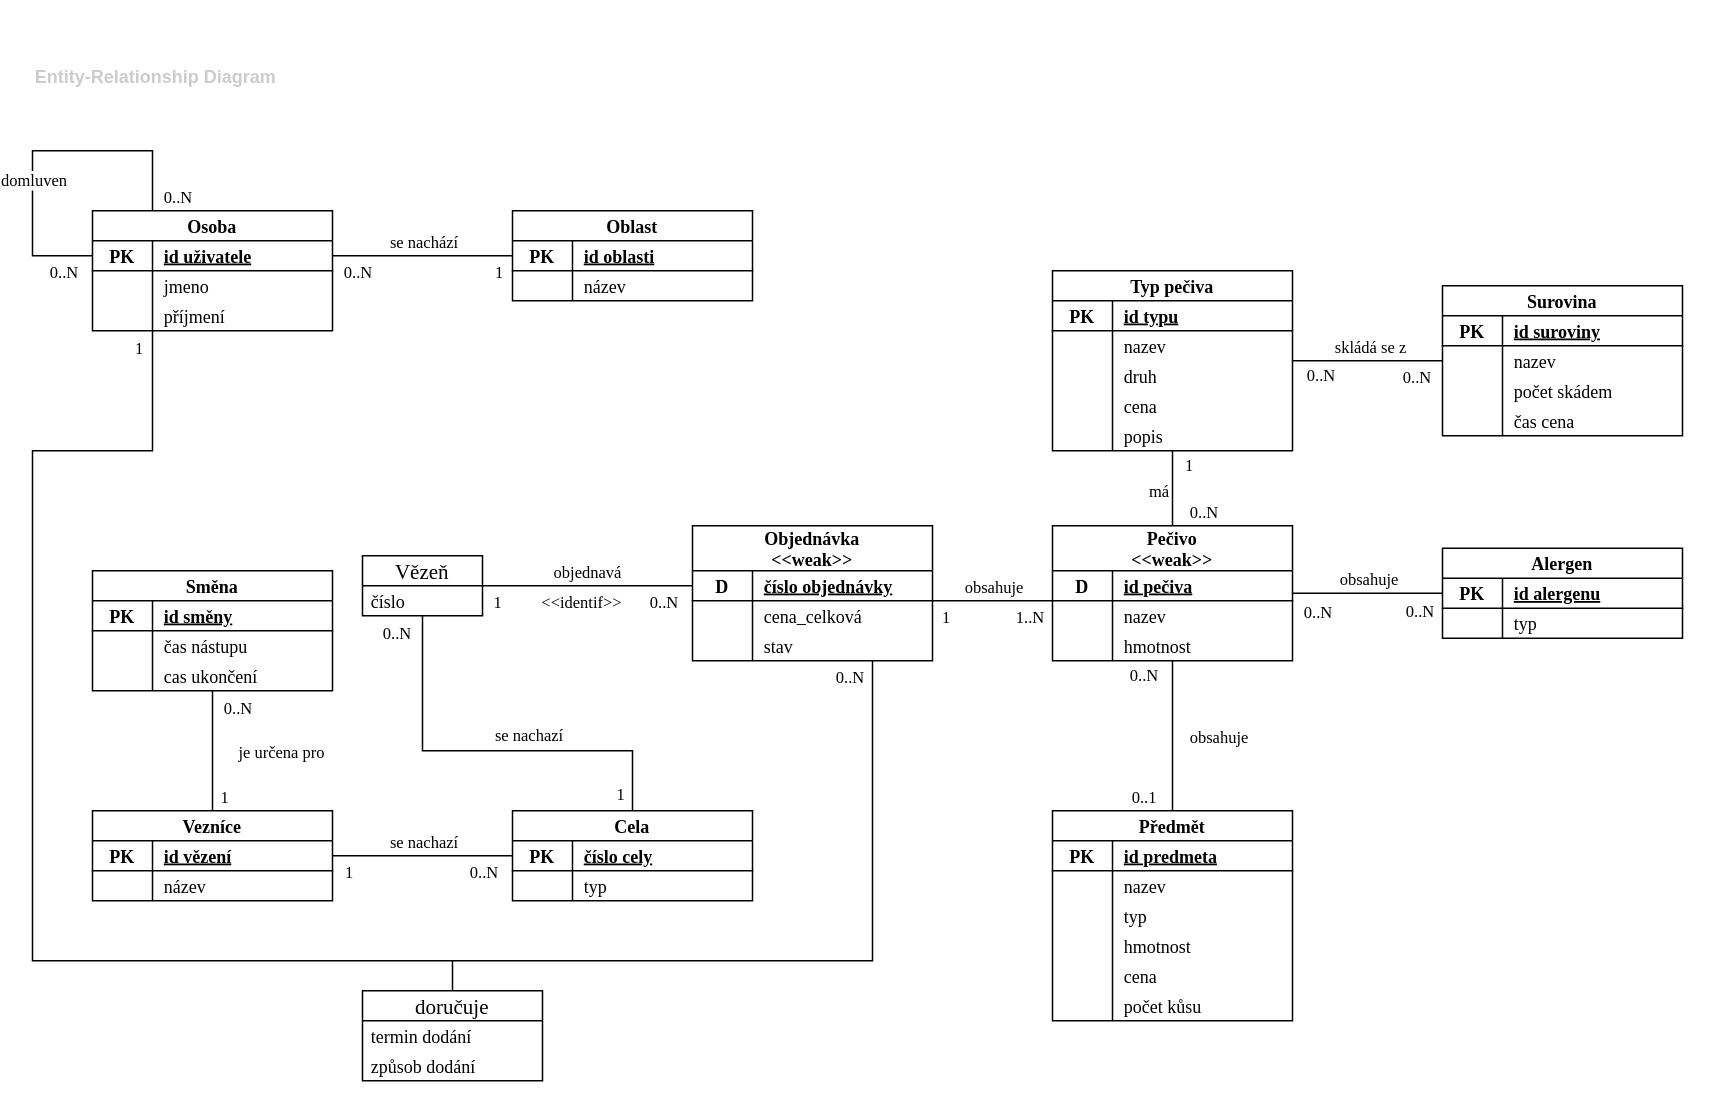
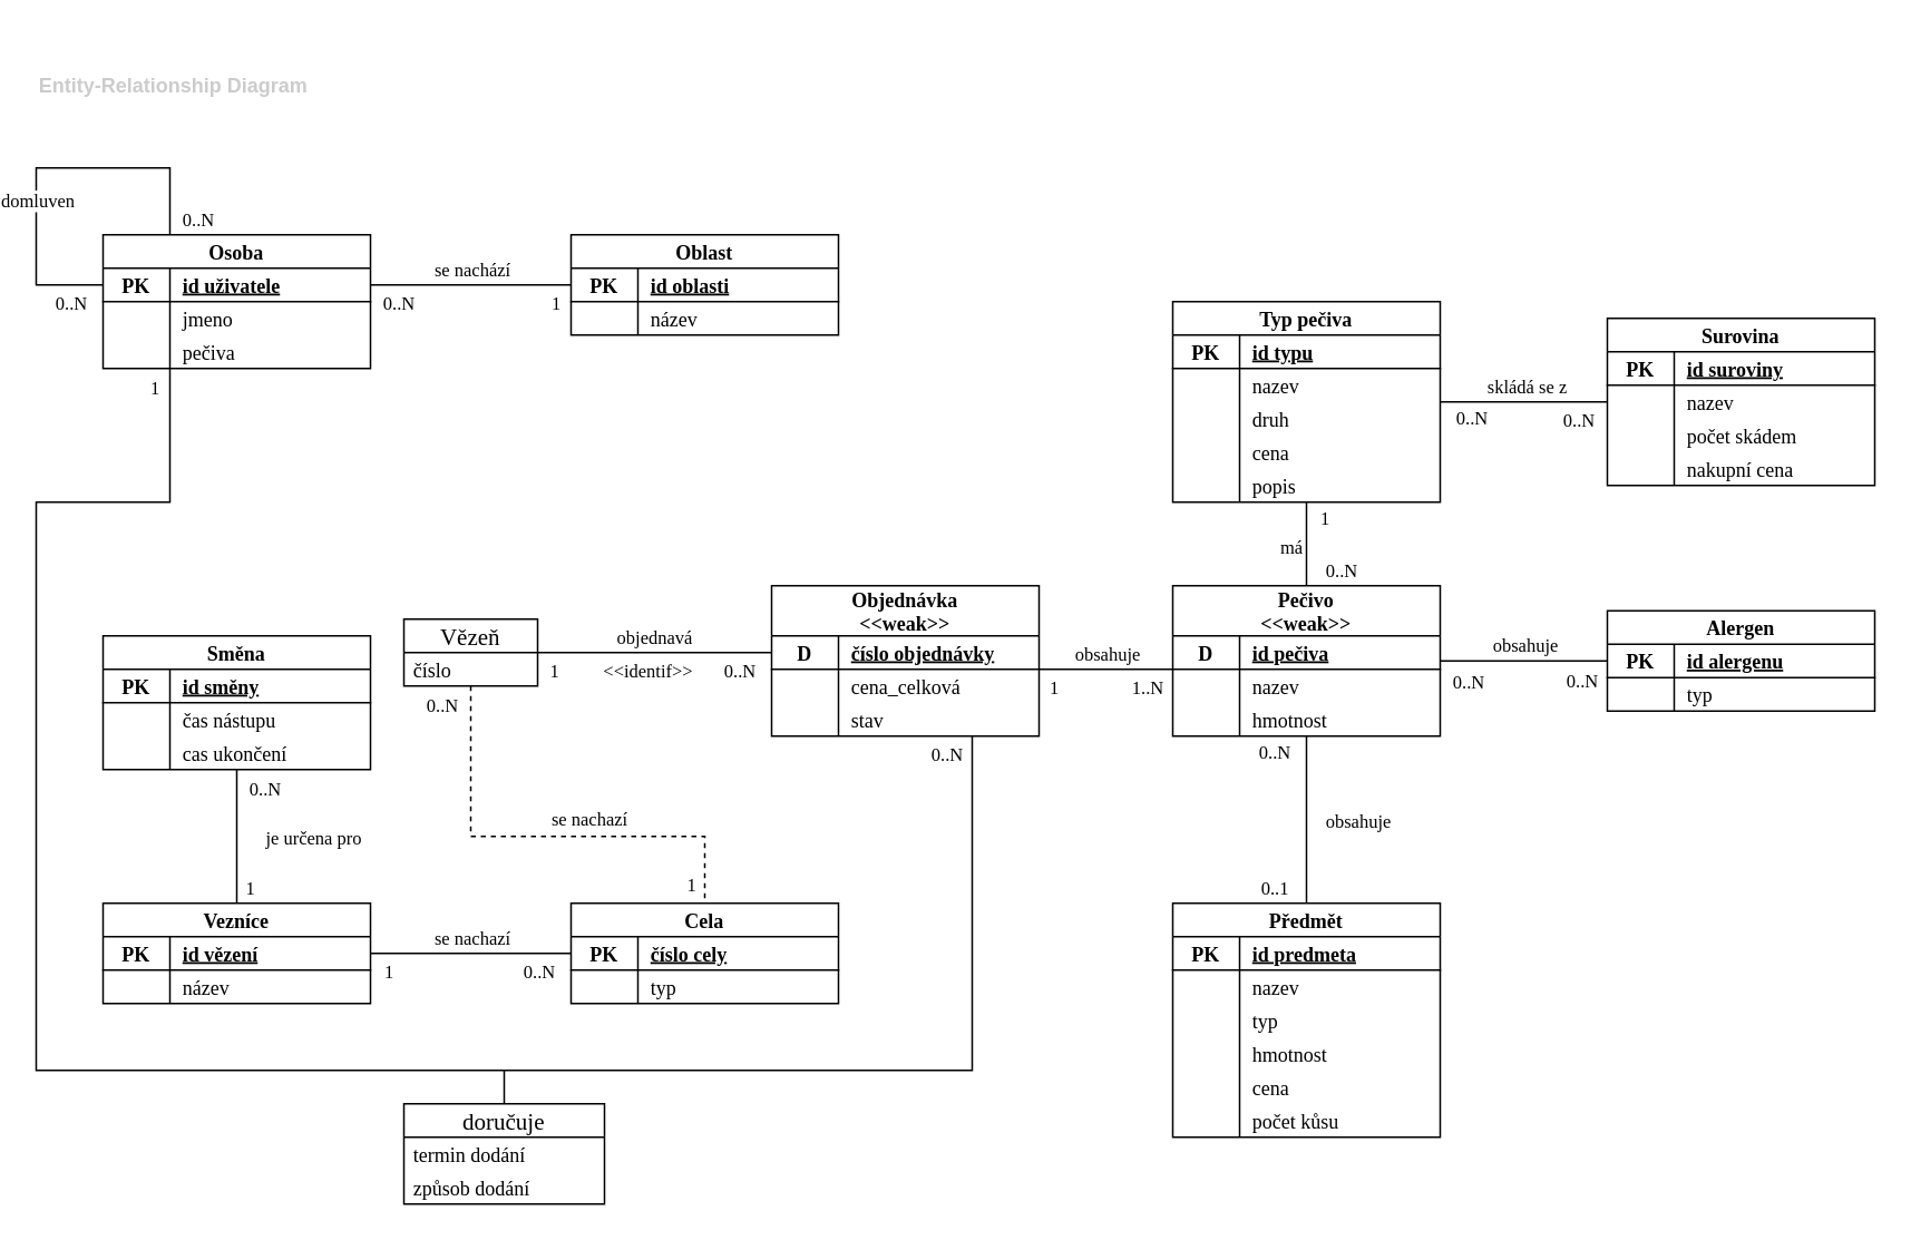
- <mxCell id="51" value="příjmení" style="shape=partialRectangle;connectable=0;fillColor=none;top=0;left=0;bottom=0;right=0;align=left;spacingLeft=6;overflow=hidden;fontFamily=Consolas;fontColor=#000000;" parent="49" vertex="1"><mxGeometry x="40" width="120" height="20" as="geometry"><mxRectangle width="120" height="20" as="alternateBounds" /></mxGeometry></mxCell>
+ <mxCell id="51" value="pečiva" style="shape=partialRectangle;connectable=0;fillColor=none;top=0;left=0;bottom=0;right=0;align=left;spacingLeft=6;overflow=hidden;fontFamily=Consolas;fontColor=#000000;" parent="49" vertex="1"><mxGeometry x="40" width="120" height="20" as="geometry"><mxRectangle width="120" height="20" as="alternateBounds" /></mxGeometry></mxCell>
- <mxCell id="34" value="čas cena" style="shape=partialRectangle;connectable=0;fillColor=none;top=0;left=0;bottom=0;right=0;align=left;spacingLeft=6;overflow=hidden;fontFamily=Consolas;fontColor=#000000;" parent="32" vertex="1"><mxGeometry x="40" width="120" height="20" as="geometry"><mxRectangle width="120" height="20" as="alternateBounds" /></mxGeometry></mxCell>
+ <mxCell id="34" value="nakupní cena" style="shape=partialRectangle;connectable=0;fillColor=none;top=0;left=0;bottom=0;right=0;align=left;spacingLeft=6;overflow=hidden;fontFamily=Consolas;fontColor=#000000;" parent="32" vertex="1"><mxGeometry x="40" width="120" height="20" as="geometry"><mxRectangle width="120" height="20" as="alternateBounds" /></mxGeometry></mxCell>
- <mxCell id="96" style="edgeStyle=orthogonalEdgeStyle;rounded=0;orthogonalLoop=1;jettySize=auto;html=1;fontColor=#000000;endArrow=none;endFill=0;" parent="1" source="100" target="114" edge="1"><mxGeometry relative="1" as="geometry"><Array as="points"><mxPoint x="280" y="500" /><mxPoint x="420" y="500" /></Array></mxGeometry></mxCell>
+ <mxCell id="96" style="edgeStyle=orthogonalEdgeStyle;rounded=0;orthogonalLoop=1;jettySize=auto;html=1;fontColor=#000000;endArrow=none;endFill=0;dashed=1;" parent="1" source="100" target="114" edge="1"><mxGeometry relative="1" as="geometry"><Array as="points"><mxPoint x="280" y="500" /><mxPoint x="420" y="500" /></Array></mxGeometry></mxCell>
